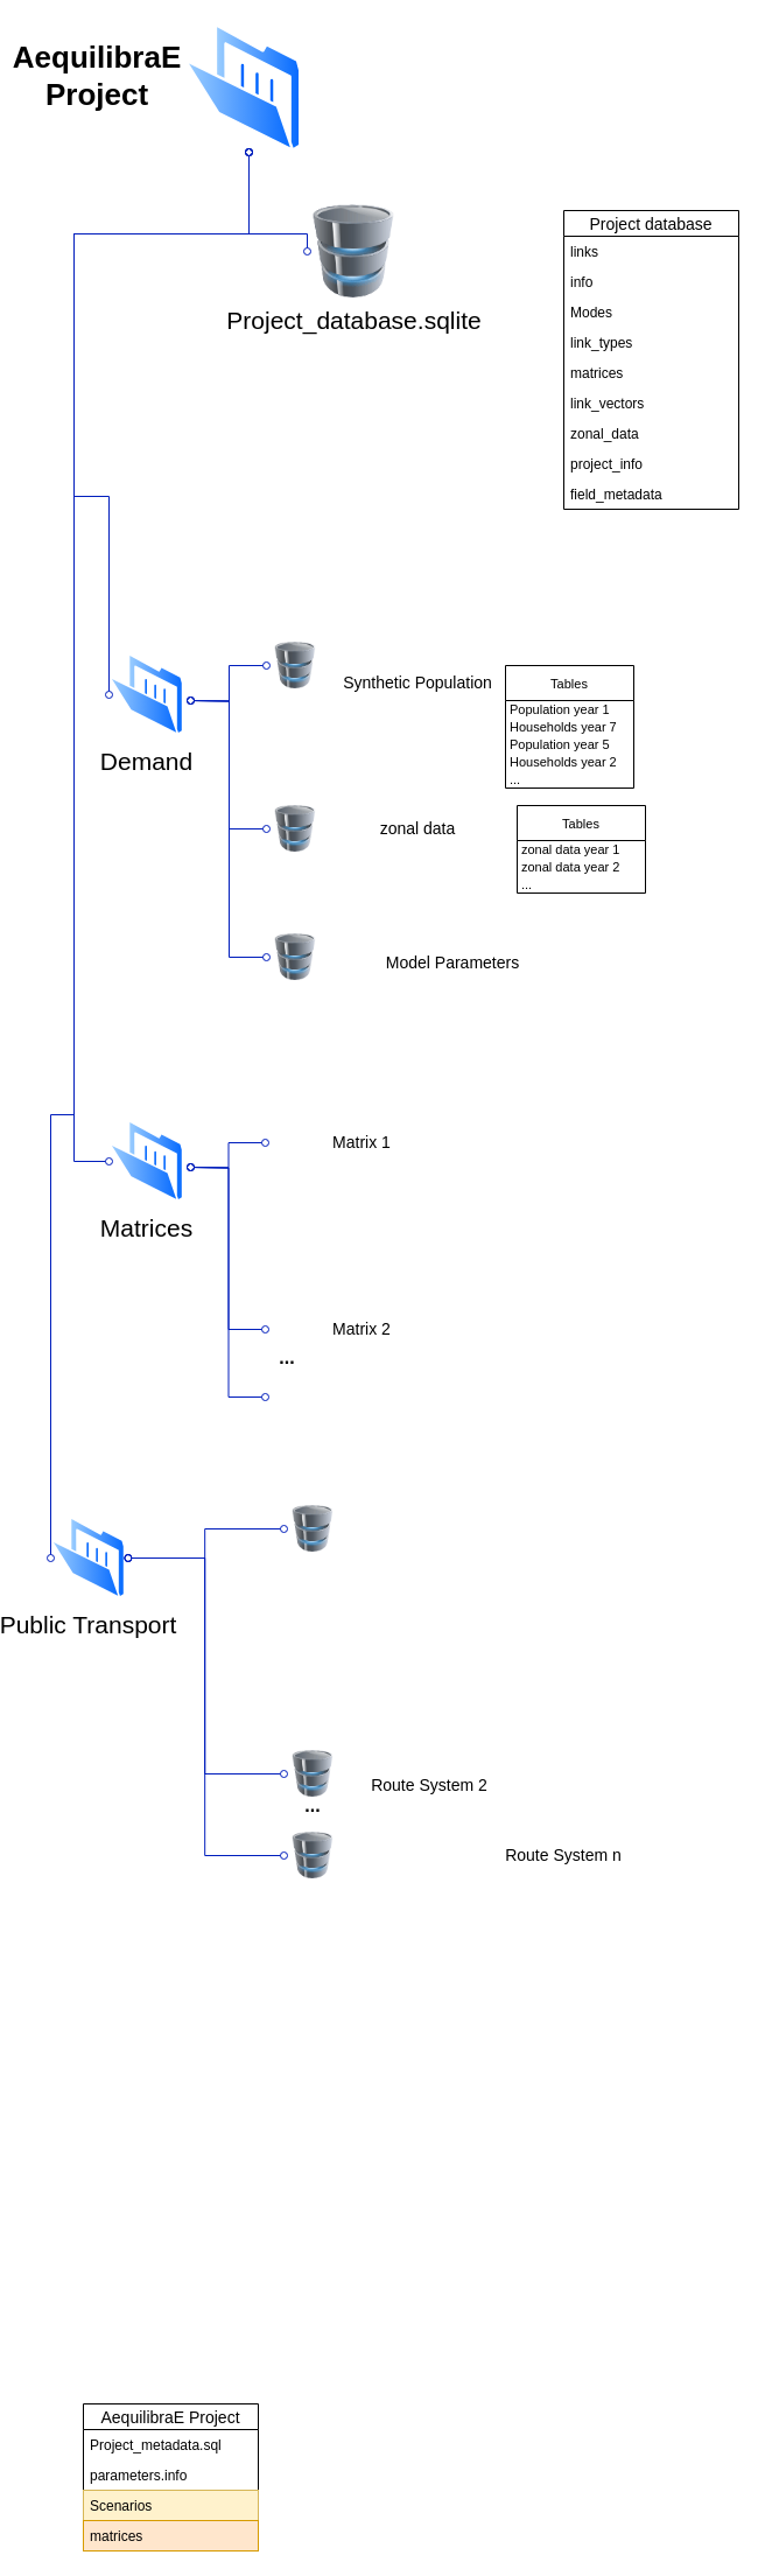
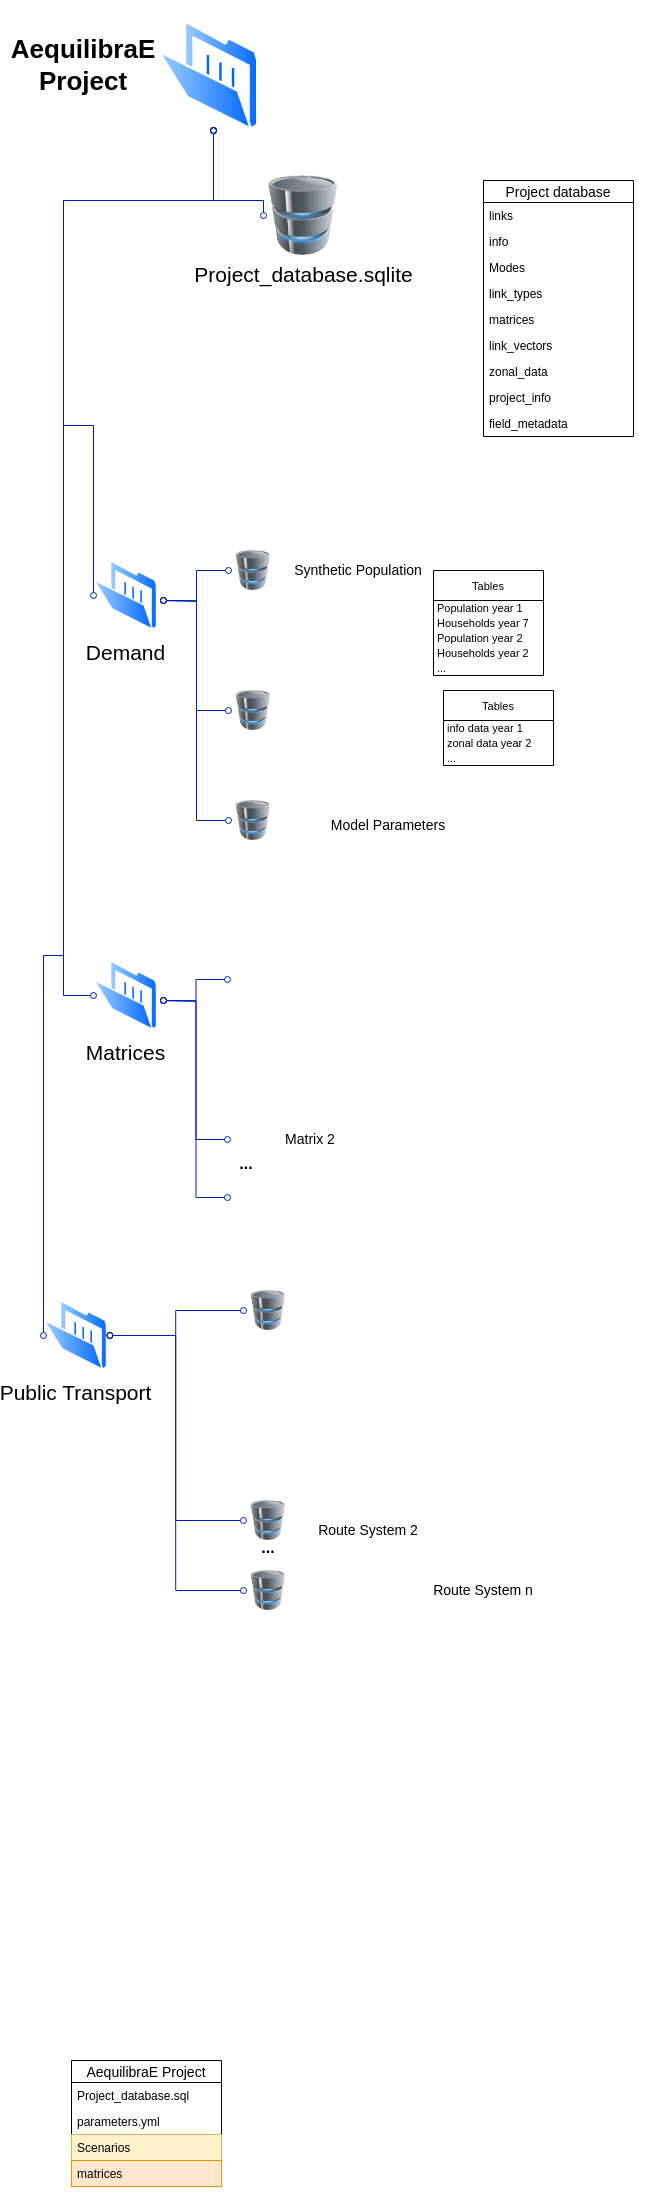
- <mxCell id="31" value="Synthetic Population" style="text;html=1;strokeColor=none;fillColor=none;align=center;verticalAlign=middle;whiteSpace=wrap;rounded=0;fontSize=14;" parent="1" vertex="1"><mxGeometry x="270" y="570" width="130" height="30" as="geometry" /></mxCell>
+ <mxCell id="31" value="Synthetic Population" style="text;html=1;strokeColor=none;fillColor=none;align=center;verticalAlign=middle;whiteSpace=wrap;rounded=0;fontSize=14;" parent="1" vertex="1"><mxGeometry x="270" y="555" width="130" height="30" as="geometry" /></mxCell>
- <mxCell id="42" value="Population year 5" style="text;strokeColor=none;fillColor=none;align=left;verticalAlign=middle;spacingLeft=4;spacingRight=0;overflow=hidden;points=[[0,0.5],[1,0.5]];portConstraint=eastwest;rotatable=0;fontSize=11;spacing=0;" parent="39" vertex="1"><mxGeometry y="60" width="110" height="15" as="geometry" /></mxCell>
+ <mxCell id="42" value="Population year 2" style="text;strokeColor=none;fillColor=none;align=left;verticalAlign=middle;spacingLeft=4;spacingRight=0;overflow=hidden;points=[[0,0.5],[1,0.5]];portConstraint=eastwest;rotatable=0;fontSize=11;spacing=0;" parent="39" vertex="1"><mxGeometry y="60" width="110" height="15" as="geometry" /></mxCell>
- <mxCell id="33" value="zonal data" style="text;html=1;strokeColor=none;fillColor=none;align=center;verticalAlign=middle;whiteSpace=wrap;rounded=0;fontSize=14;" parent="1" vertex="1"><mxGeometry x="270" y="695" width="130" height="30" as="geometry" /></mxCell>
- <mxCell id="46" value="zonal data year 1" style="text;strokeColor=none;fillColor=none;align=left;verticalAlign=middle;spacingLeft=4;spacingRight=0;overflow=hidden;points=[[0,0.5],[1,0.5]];portConstraint=eastwest;rotatable=0;fontSize=11;spacing=0;" parent="45" vertex="1"><mxGeometry y="30" width="110" height="15" as="geometry" /></mxCell>
+ <mxCell id="46" value="info data year 1" style="text;strokeColor=none;fillColor=none;align=left;verticalAlign=middle;spacingLeft=4;spacingRight=0;overflow=hidden;points=[[0,0.5],[1,0.5]];portConstraint=eastwest;rotatable=0;fontSize=11;spacing=0;" parent="45" vertex="1"><mxGeometry y="30" width="110" height="15" as="geometry" /></mxCell>
- <mxCell id="12" value="Matrix 1" style="text;html=1;strokeColor=none;fillColor=none;align=center;verticalAlign=middle;whiteSpace=wrap;rounded=0;fontSize=14;" parent="1" vertex="1"><mxGeometry x="242" y="964" width="90" height="30" as="geometry" /></mxCell>
- <mxCell id="50" value="Project_metadata.sql" style="text;strokeColor=none;fillColor=none;spacingLeft=4;spacingRight=4;overflow=hidden;rotatable=0;points=[[0,0.5],[1,0.5]];portConstraint=eastwest;fontSize=12;" vertex="1" parent="49"><mxGeometry y="22" width="150" height="26" as="geometry" /></mxCell>
+ <mxCell id="50" value="Project_database.sql" style="text;strokeColor=none;fillColor=none;spacingLeft=4;spacingRight=4;overflow=hidden;rotatable=0;points=[[0,0.5],[1,0.5]];portConstraint=eastwest;fontSize=12;" vertex="1" parent="49"><mxGeometry y="22" width="150" height="26" as="geometry" /></mxCell>
- <mxCell id="51" value="parameters.info" style="text;strokeColor=none;fillColor=none;spacingLeft=4;spacingRight=4;overflow=hidden;rotatable=0;points=[[0,0.5],[1,0.5]];portConstraint=eastwest;fontSize=12;" vertex="1" parent="49"><mxGeometry y="48" width="150" height="26" as="geometry" /></mxCell>
+ <mxCell id="51" value="parameters.yml" style="text;strokeColor=none;fillColor=none;spacingLeft=4;spacingRight=4;overflow=hidden;rotatable=0;points=[[0,0.5],[1,0.5]];portConstraint=eastwest;fontSize=12;" vertex="1" parent="49"><mxGeometry y="48" width="150" height="26" as="geometry" /></mxCell>
